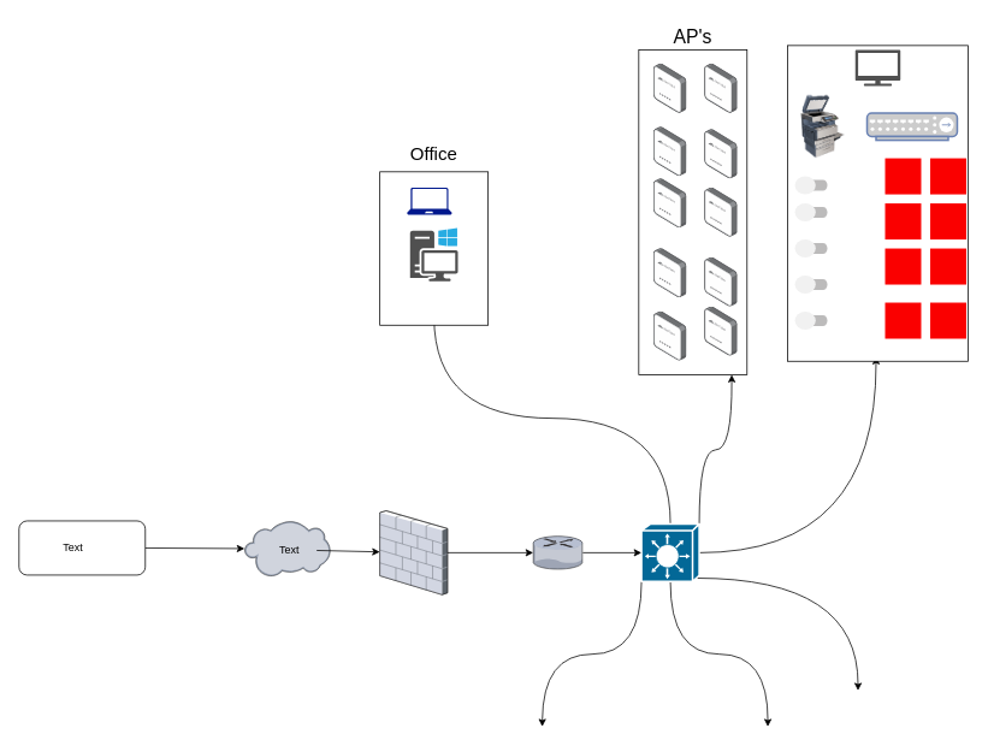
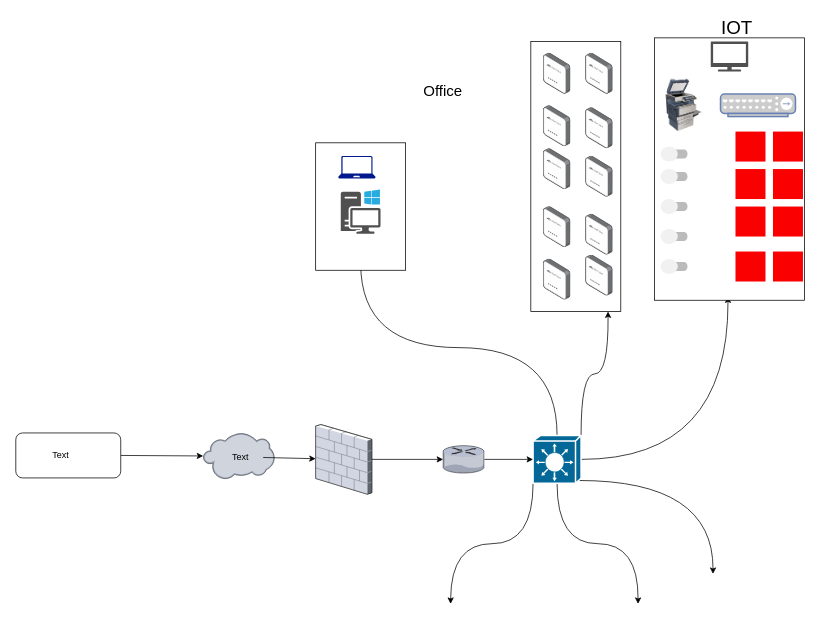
+ <mxCell id="20" value="&lt;font style=&quot;font-size: 25px;&quot;&gt;IOT&lt;/font&gt;" style="text;html=1;align=center;verticalAlign=middle;whiteSpace=wrap;rounded=0;" vertex="1" parent="1"><mxGeometry x="952" y="20" width="60" height="30" as="geometry" /></mxCell>
- <mxCell id="28" value="&lt;font style=&quot;font-size: 21px;&quot;&gt;AP's&lt;/font&gt;" style="text;html=1;align=center;verticalAlign=middle;whiteSpace=wrap;rounded=0;" vertex="1" parent="1"><mxGeometry x="737" y="25" width="60" height="30" as="geometry" /></mxCell>
- <mxCell id="50" value="&lt;font style=&quot;font-size: 20px;&quot;&gt;Office&lt;/font&gt;" style="text;html=1;align=center;verticalAlign=middle;whiteSpace=wrap;rounded=0;movable=0;resizable=0;rotatable=0;deletable=0;editable=0;locked=1;connectable=0;" vertex="1" parent="1"><mxGeometry x="450" y="155.4" width="60" height="30" as="geometry" /></mxCell>
+ <mxCell id="50" value="&lt;font style=&quot;font-size: 20px;&quot;&gt;Office&lt;/font&gt;" style="text;html=1;align=center;verticalAlign=middle;whiteSpace=wrap;rounded=0;movable=0;resizable=0;rotatable=0;deletable=0;editable=0;locked=1;connectable=0;" vertex="1" parent="1"><mxGeometry x="560" y="105.4" width="60" height="30" as="geometry" /></mxCell>
